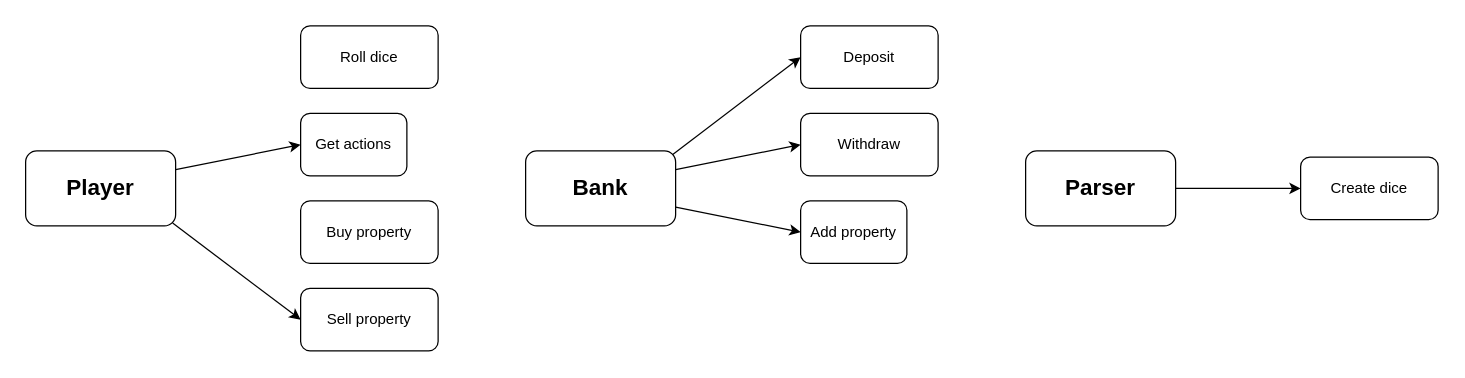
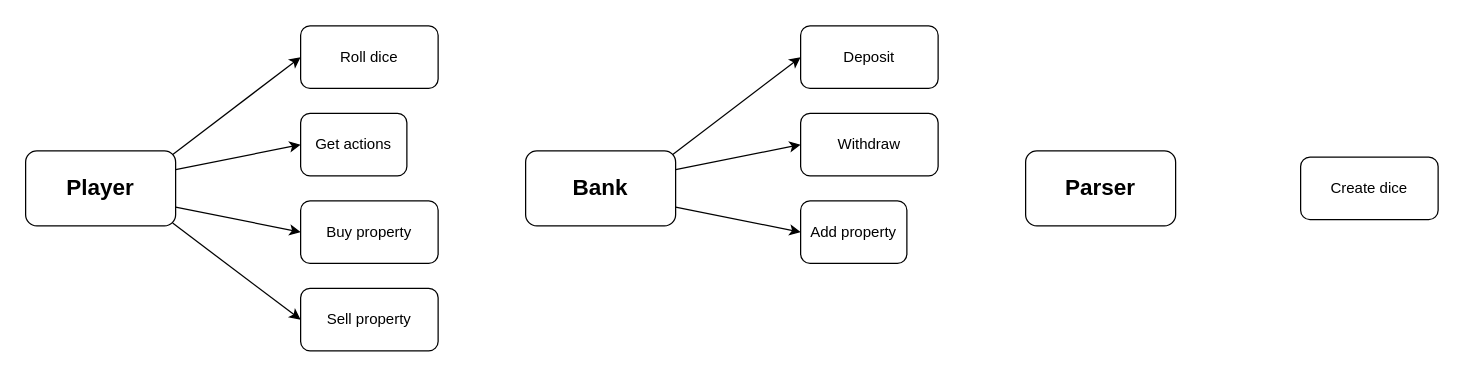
+ <mxCell id="7" value="" style="endArrow=classic;html=1;entryX=0;entryY=0.5;entryDx=0;entryDy=0;exitX=0.981;exitY=0.049;exitDx=0;exitDy=0;exitPerimeter=0;" edge="1" parent="1" source="2" target="3"><mxGeometry width="50" height="50" relative="1" as="geometry"><mxPoint x="-30" y="120" as="sourcePoint" /><mxPoint x="20" y="70" as="targetPoint" /></mxGeometry></mxCell>
- <mxCell id="20" value="" style="endArrow=classic;html=1;entryX=0;entryY=0.5;entryDx=0;entryDy=0;exitX=1;exitY=0.5;exitDx=0;exitDy=0;" edge="1" parent="1" source="18" target="19"><mxGeometry width="50" height="50" relative="1" as="geometry"><mxPoint x="770" y="120" as="sourcePoint" /><mxPoint x="820" y="70" as="targetPoint" /></mxGeometry></mxCell>
+ <mxCell id="9" value="" style="endArrow=classic;html=1;entryX=0;entryY=0.5;entryDx=0;entryDy=0;exitX=1;exitY=0.75;exitDx=0;exitDy=0;" edge="1" parent="1" source="2" target="4"><mxGeometry width="50" height="50" relative="1" as="geometry"><mxPoint x="-70" y="220" as="sourcePoint" /><mxPoint x="-20" y="170" as="targetPoint" /></mxGeometry></mxCell>
